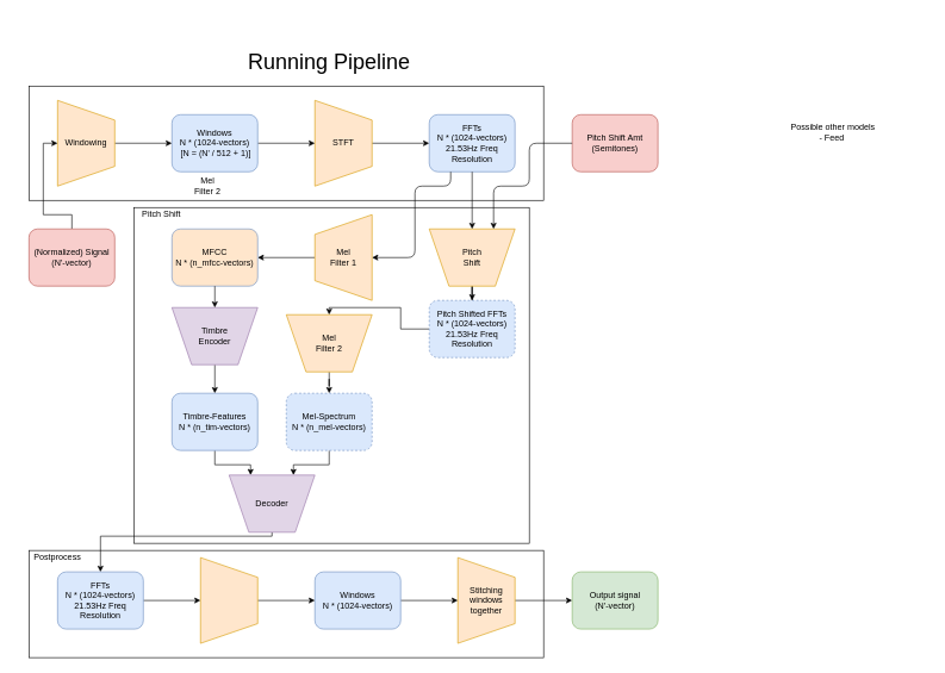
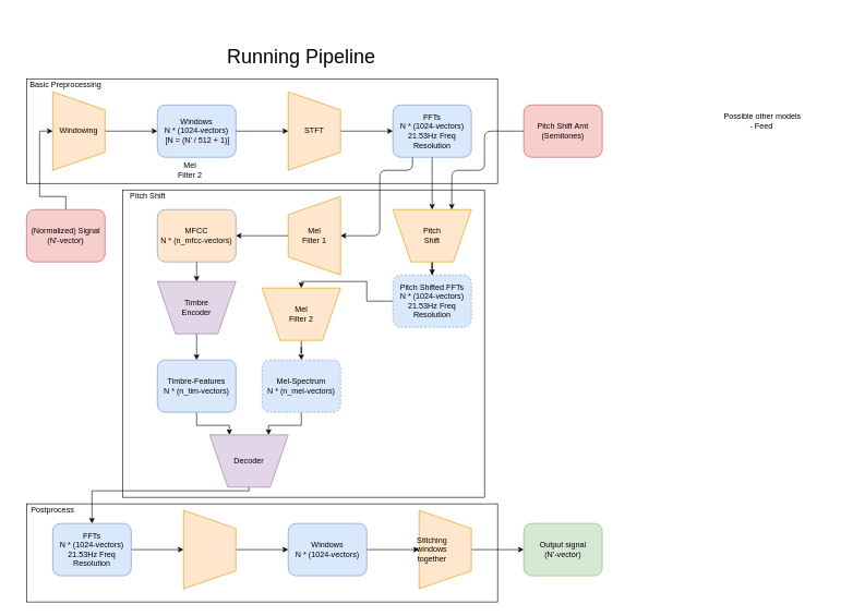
+ <mxCell id="16" value="Basic Preprocessing" style="text;html=1;strokeColor=none;fillColor=none;align=center;verticalAlign=middle;whiteSpace=wrap;rounded=0;" parent="1" vertex="1"><mxGeometry x="40" y="120" width="120" height="20" as="geometry" /></mxCell>
- <mxCell id="53" value="Stitching windows together" style="text;html=1;strokeColor=none;fillColor=none;align=center;verticalAlign=middle;whiteSpace=wrap;rounded=0;" parent="1" vertex="1"><mxGeometry x="660" y="830" width="40" height="20" as="geometry" /></mxCell>
+ <mxCell id="53" value="Stitching windows together" style="text;html=1;strokeColor=none;fillColor=none;align=center;verticalAlign=middle;whiteSpace=wrap;rounded=0;" parent="1" vertex="1"><mxGeometry x="640" y="830" width="40" height="20" as="geometry" /></mxCell>
